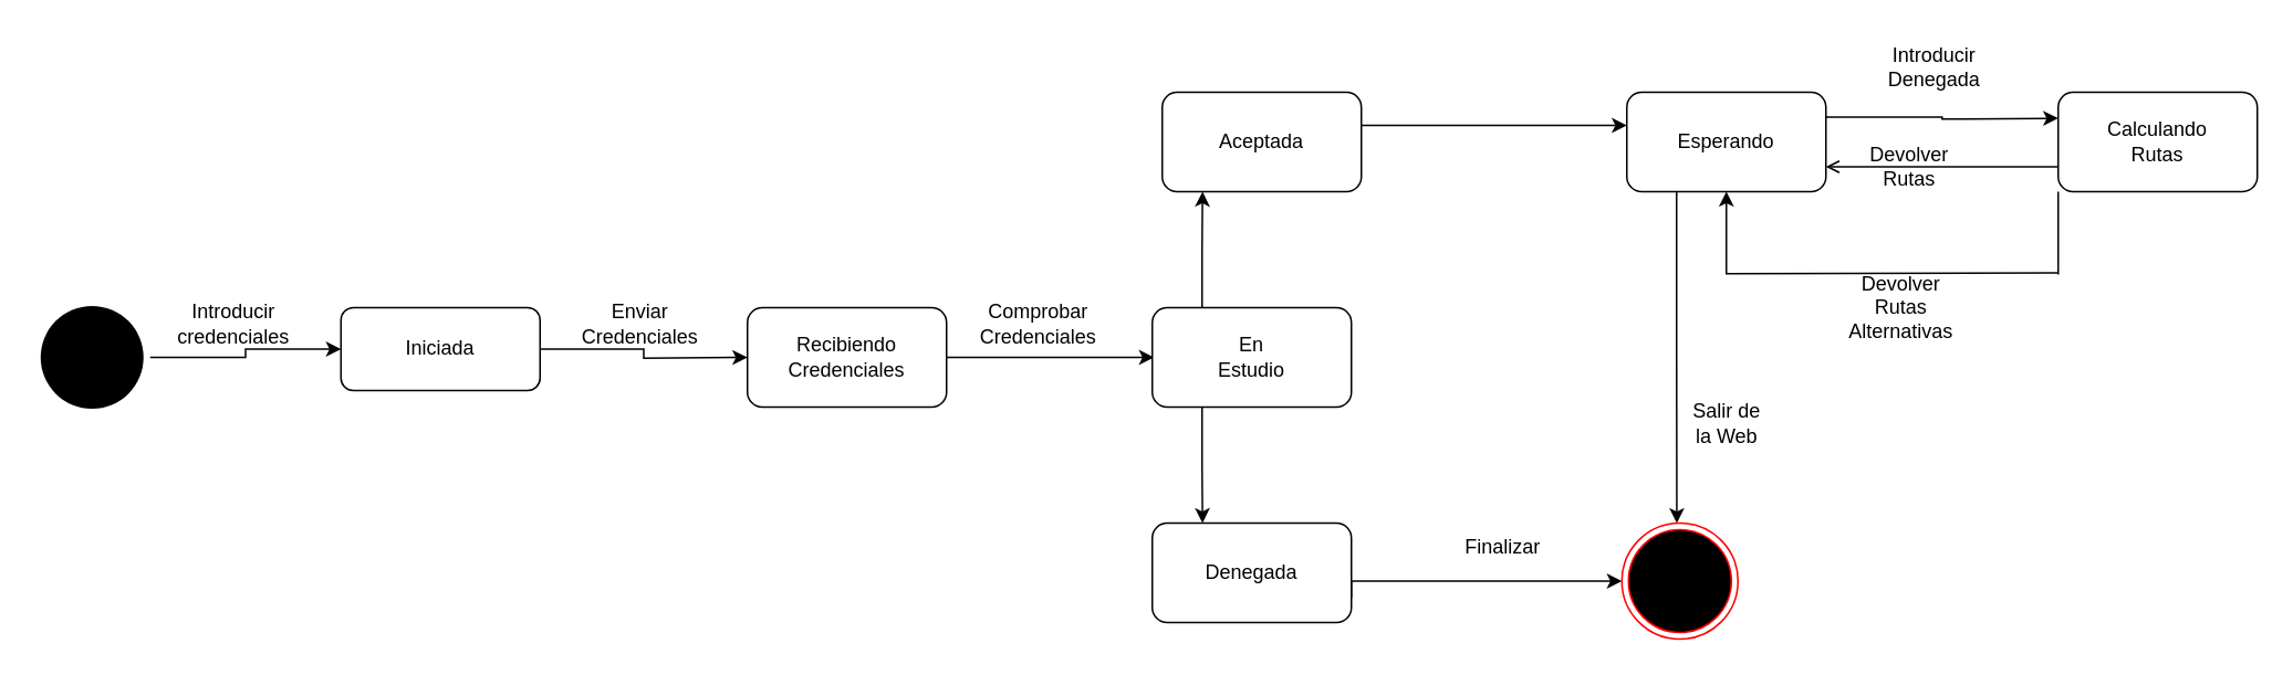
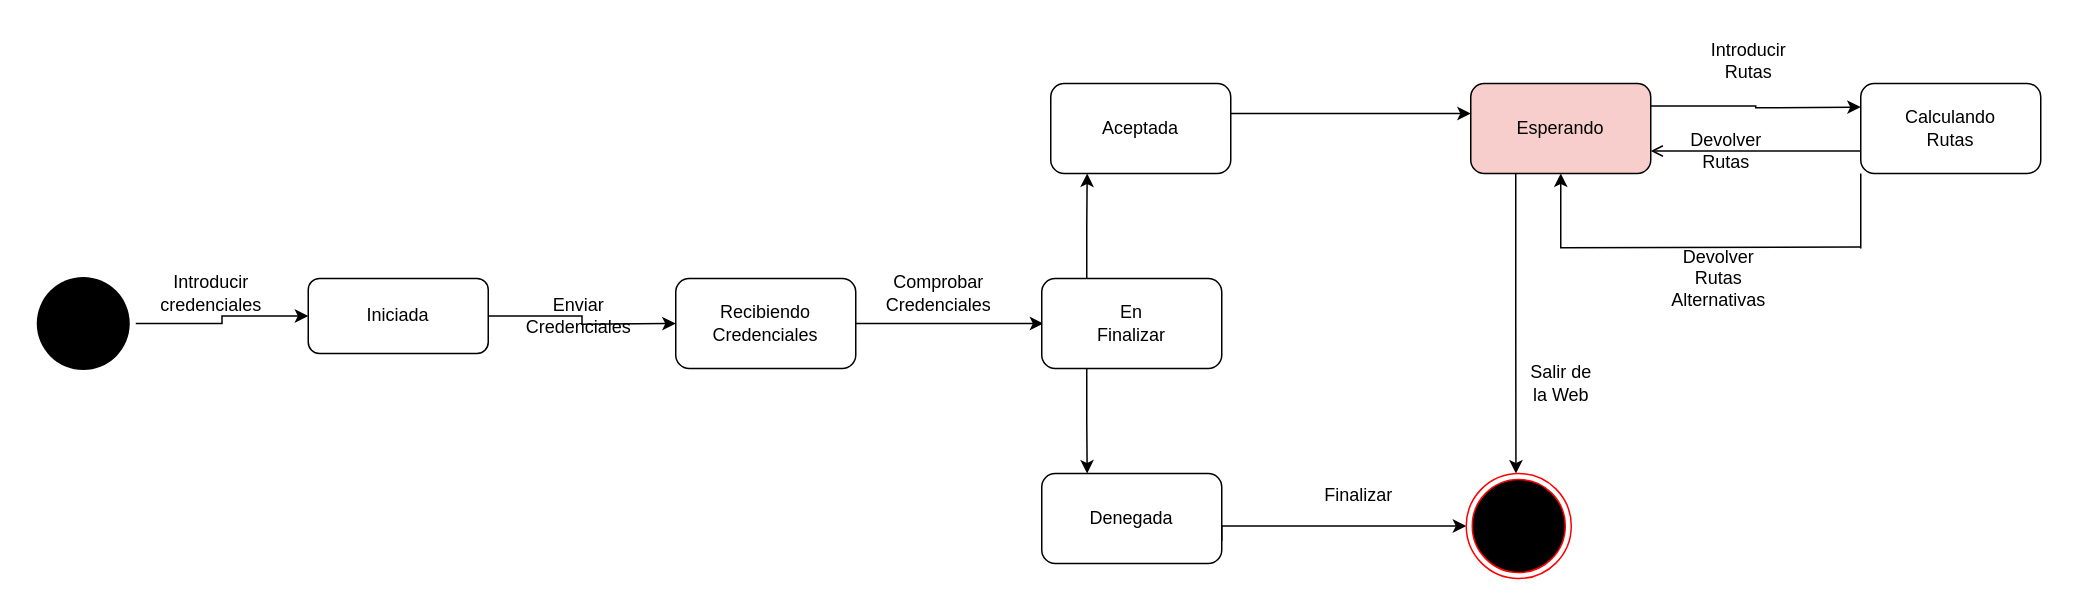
- <mxCell id="22" value="Introducir&lt;br&gt;Denegada" style="text;html=1;align=center;verticalAlign=middle;resizable=0;points=[];autosize=1;strokeColor=none;fillColor=none;" vertex="1" parent="1"><mxGeometry x="1130" y="20" width="70" height="40" as="geometry" /></mxCell>
+ <mxCell id="22" value="Introducir&lt;br&gt;Rutas" style="text;html=1;align=center;verticalAlign=middle;resizable=0;points=[];autosize=1;strokeColor=none;fillColor=none;" vertex="1" parent="1"><mxGeometry x="1130" y="20" width="70" height="40" as="geometry" /></mxCell>
- <mxCell id="21" value="Esperando" style="rounded=1;whiteSpace=wrap;html=1;" vertex="1" parent="1"><mxGeometry x="980" y="55" width="120" height="60" as="geometry" /></mxCell>
+ <mxCell id="21" value="Esperando" style="rounded=1;whiteSpace=wrap;html=1;fillColor=#f8cecc;" vertex="1" parent="1"><mxGeometry x="980" y="55" width="120" height="60" as="geometry" /></mxCell>
- <mxCell id="8" value="Enviar&lt;br&gt;Credenciales" style="text;html=1;align=center;verticalAlign=middle;resizable=0;points=[];autosize=1;strokeColor=none;fillColor=none;" vertex="1" parent="1"><mxGeometry x="340" y="175" width="90" height="40" as="geometry" /></mxCell>
+ <mxCell id="8" value="Enviar&lt;br&gt;Credenciales" style="text;html=1;align=center;verticalAlign=middle;resizable=0;points=[];autosize=1;strokeColor=none;fillColor=none;" vertex="1" parent="1"><mxGeometry x="340" y="190" width="90" height="40" as="geometry" /></mxCell>
- <mxCell id="14" value="En&lt;br&gt;Estudio" style="rounded=1;whiteSpace=wrap;html=1;" vertex="1" parent="1"><mxGeometry x="694" y="185" width="120" height="60" as="geometry" /></mxCell>
+ <mxCell id="14" value="En&lt;br&gt;Finalizar" style="rounded=1;whiteSpace=wrap;html=1;" vertex="1" parent="1"><mxGeometry x="694" y="185" width="120" height="60" as="geometry" /></mxCell>
